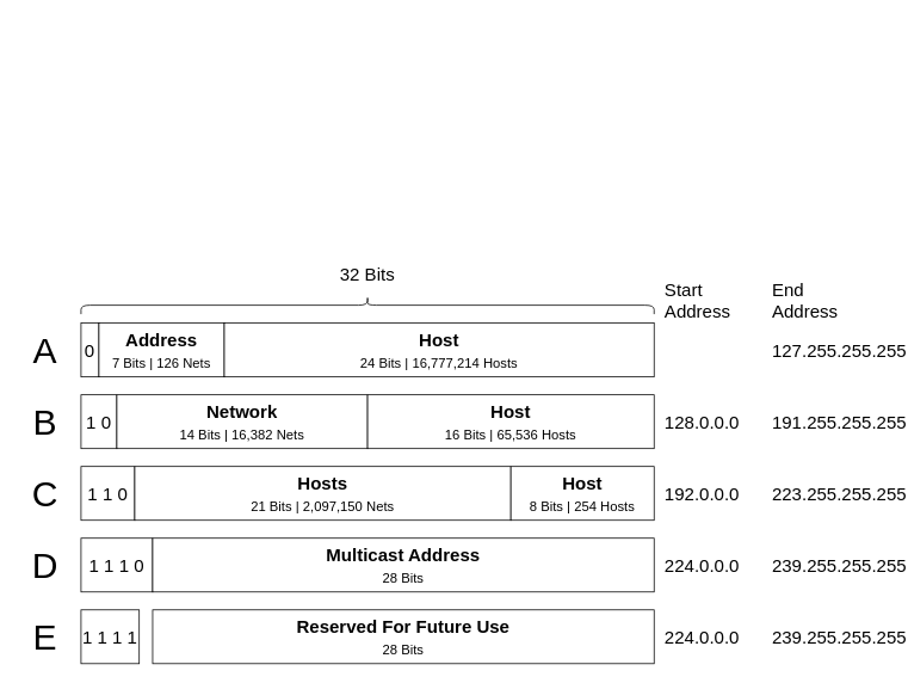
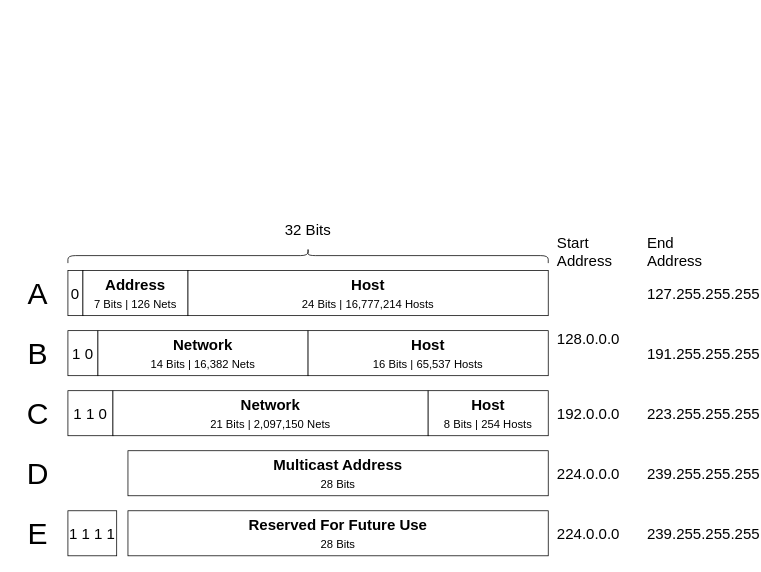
- <mxCell id="10" value="&lt;b&gt;Host&lt;/b&gt;&lt;br&gt;&lt;font style=&quot;font-size: 15px&quot;&gt;16 Bits | 65,536 Hosts&lt;/font&gt;" style="rounded=0;whiteSpace=wrap;html=1;fontSize=20;strokeColor=#000000;" vertex="1" parent="1"><mxGeometry x="410" y="440" width="320" height="60" as="geometry" /></mxCell>
+ <mxCell id="10" value="&lt;b&gt;Host&lt;/b&gt;&lt;br&gt;&lt;font style=&quot;font-size: 15px&quot;&gt;16 Bits | 65,537 Hosts&lt;/font&gt;" style="rounded=0;whiteSpace=wrap;html=1;fontSize=20;strokeColor=#000000;" vertex="1" parent="1"><mxGeometry x="410" y="440" width="320" height="60" as="geometry" /></mxCell>
- <mxCell id="11" value="128.0.0.0" style="text;html=1;strokeColor=none;fillColor=none;align=left;verticalAlign=middle;whiteSpace=wrap;rounded=0;fontSize=20;" vertex="1" parent="1"><mxGeometry x="740" y="455" width="80" height="30" as="geometry" /></mxCell>
+ <mxCell id="11" value="128.0.0.0" style="text;html=1;strokeColor=none;fillColor=none;align=left;verticalAlign=middle;whiteSpace=wrap;rounded=0;fontSize=20;" vertex="1" parent="1"><mxGeometry x="740" y="435" width="80" height="30" as="geometry" /></mxCell>
- <mxCell id="15" value="&lt;b&gt;Hosts&lt;/b&gt;&lt;br&gt;&lt;font style=&quot;font-size: 15px&quot;&gt;21 Bits | 2,097,150 Nets&lt;/font&gt;" style="rounded=0;whiteSpace=wrap;html=1;fontSize=20;strokeColor=#000000;" vertex="1" parent="1"><mxGeometry x="150" y="520" width="420" height="60" as="geometry" /></mxCell>
+ <mxCell id="15" value="&lt;b&gt;Network&lt;/b&gt;&lt;br&gt;&lt;font style=&quot;font-size: 15px&quot;&gt;21 Bits | 2,097,150 Nets&lt;/font&gt;" style="rounded=0;whiteSpace=wrap;html=1;fontSize=20;strokeColor=#000000;" vertex="1" parent="1"><mxGeometry x="150" y="520" width="420" height="60" as="geometry" /></mxCell>
- <mxCell id="20" value="1 1 1 0" style="rounded=0;whiteSpace=wrap;html=1;fontSize=20;strokeColor=#000000;" vertex="1" parent="1"><mxGeometry x="90" y="600" width="80" height="60" as="geometry" /></mxCell>
